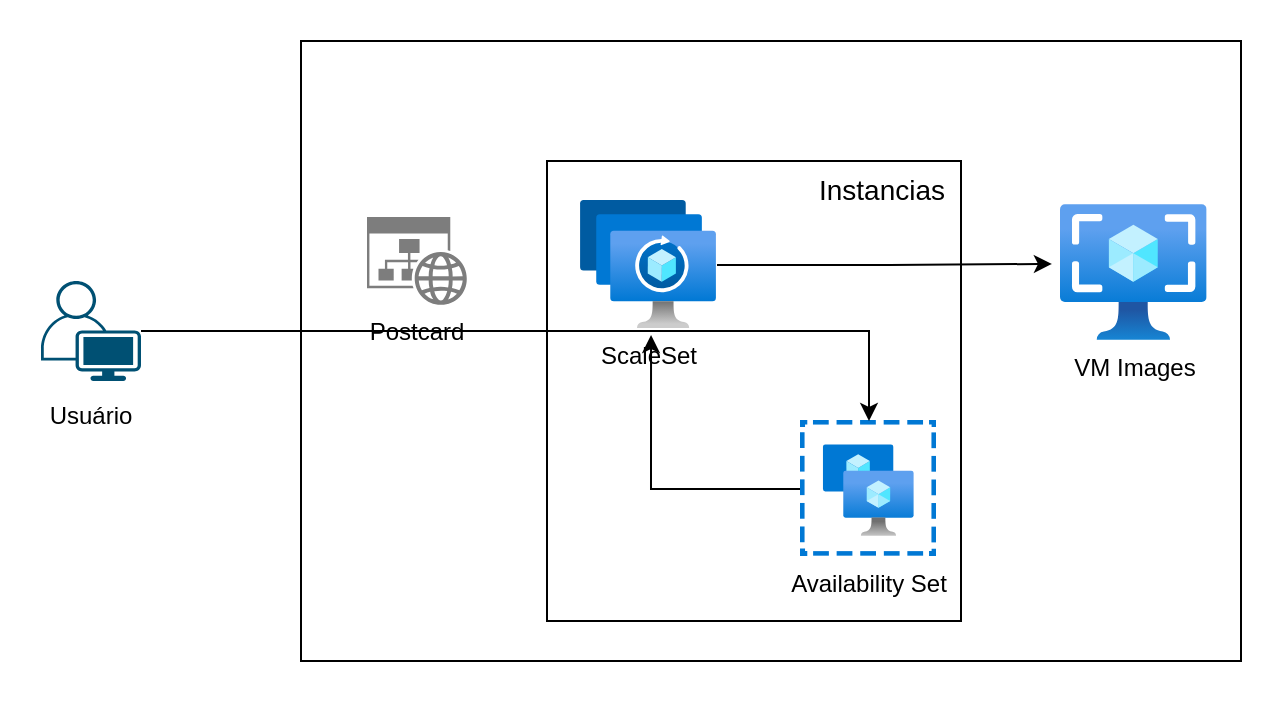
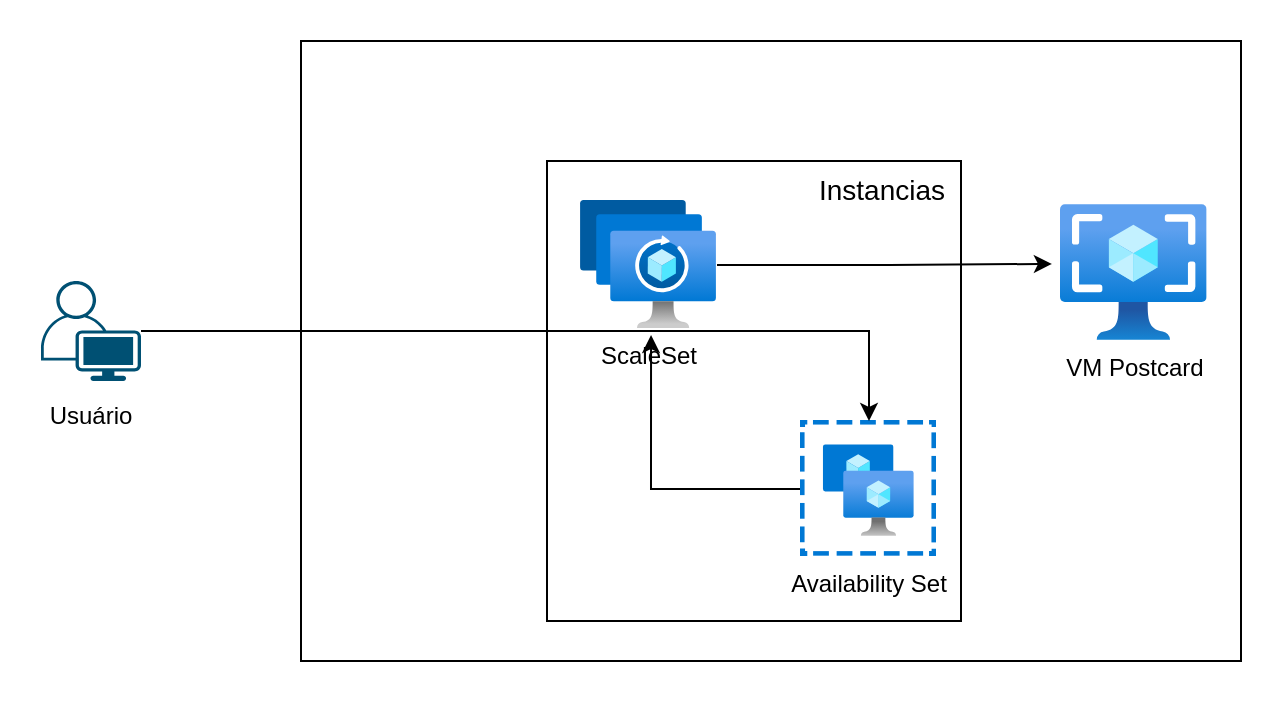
- <mxCell id="9" value="Postcard" style="sketch=0;aspect=fixed;pointerEvents=1;shadow=0;dashed=0;html=1;strokeColor=none;labelPosition=center;verticalLabelPosition=bottom;verticalAlign=top;align=center;shape=mxgraph.mscae.enterprise.website_generic;fillColor=#7D7D7D;" parent="1" vertex="1"><mxGeometry x="183" y="108" width="50" height="44" as="geometry" /></mxCell>
- <mxCell id="6" value="VM Images" style="aspect=fixed;html=1;points=[];align=center;image;fontSize=12;image=img/lib/azure2/compute/Images.svg;" parent="1" vertex="1"><mxGeometry x="530" y="102" width="73.3" height="68" as="geometry" /></mxCell>
+ <mxCell id="6" value="VM Postcard" style="aspect=fixed;html=1;points=[];align=center;image;fontSize=12;image=img/lib/azure2/compute/Images.svg;" parent="1" vertex="1"><mxGeometry x="530" y="102" width="73.3" height="68" as="geometry" /></mxCell>
